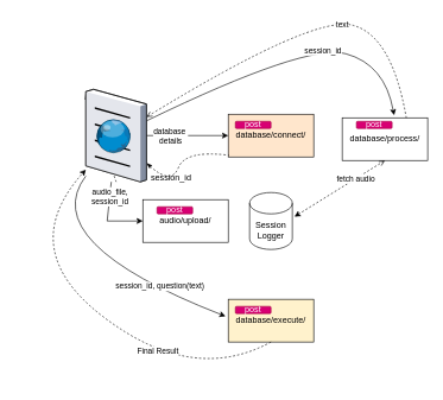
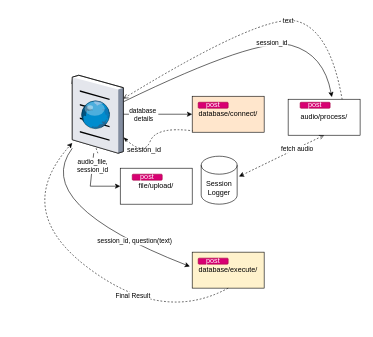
- <mxCell id="9" value="database/process/" style="rounded=0;whiteSpace=wrap;html=1;" vertex="1" parent="1"><mxGeometry x="480" y="165" width="120" height="60" as="geometry" /></mxCell>
+ <mxCell id="9" value="audio/process/" style="rounded=0;whiteSpace=wrap;html=1;" vertex="1" parent="1"><mxGeometry x="480" y="165" width="120" height="60" as="geometry" /></mxCell>
- <mxCell id="8" value="audio/upload/" style="rounded=0;whiteSpace=wrap;html=1;" vertex="1" parent="1"><mxGeometry x="200" y="280" width="120" height="60" as="geometry" /></mxCell>
+ <mxCell id="8" value="file/upload/" style="rounded=0;whiteSpace=wrap;html=1;" vertex="1" parent="1"><mxGeometry x="200" y="280" width="120" height="60" as="geometry" /></mxCell>
- <mxCell id="5" value="Session&lt;br&gt;Logger" style="shape=cylinder3;whiteSpace=wrap;html=1;boundedLbl=1;backgroundOutline=1;size=15;" vertex="1" parent="1"><mxGeometry x="350" y="270" width="60" height="80" as="geometry" /></mxCell>
+ <mxCell id="5" value="Session&lt;br&gt;Logger" style="shape=cylinder3;whiteSpace=wrap;html=1;boundedLbl=1;backgroundOutline=1;size=15;" vertex="1" parent="1"><mxGeometry x="335" y="260" width="60" height="80" as="geometry" /></mxCell>
